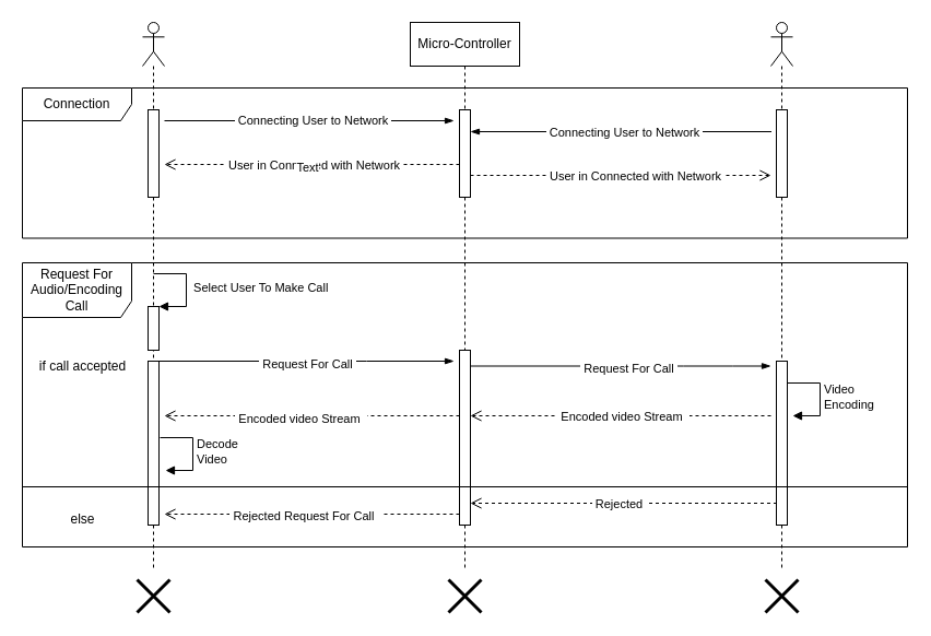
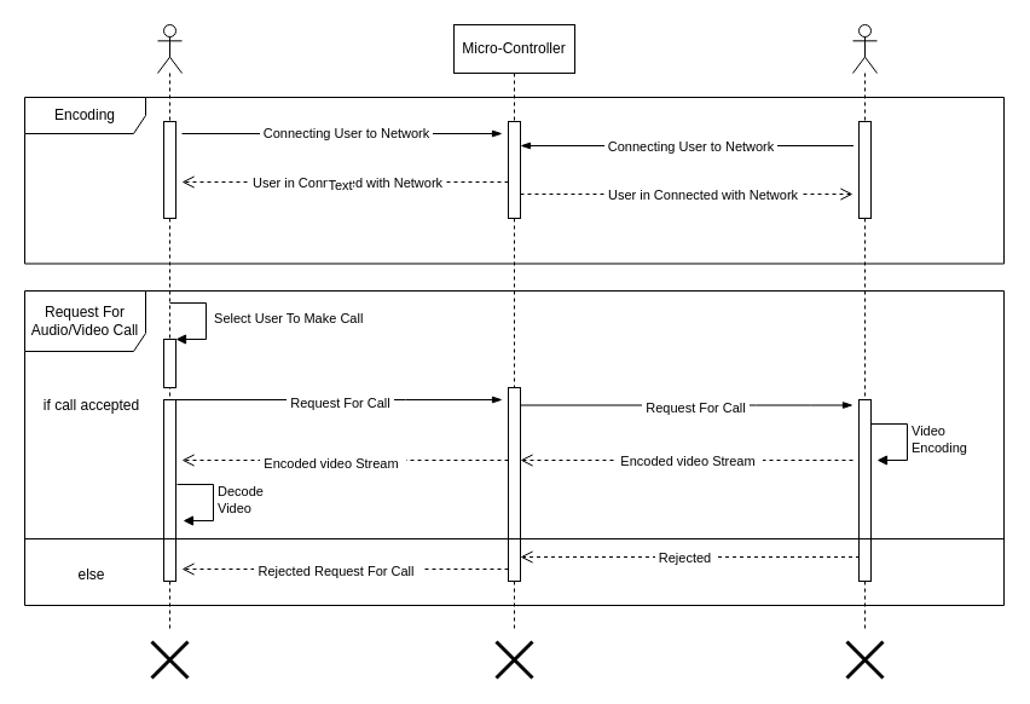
- <mxCell id="22" value="Connection" style="shape=umlFrame;whiteSpace=wrap;html=1;pointerEvents=0;width=100;height=30;" parent="1" vertex="1"><mxGeometry x="20" y="80" width="810" height="137.5" as="geometry" /></mxCell>
+ <mxCell id="22" value="Encoding" style="shape=umlFrame;whiteSpace=wrap;html=1;pointerEvents=0;width=100;height=30;" parent="1" vertex="1"><mxGeometry x="20" y="80" width="810" height="137.5" as="geometry" /></mxCell>
- <mxCell id="33" value="Request For &lt;br&gt;Audio/Encoding Call" style="shape=umlFrame;whiteSpace=wrap;html=1;pointerEvents=0;width=100;height=50;" parent="1" vertex="1"><mxGeometry x="20" y="240" width="810" height="260" as="geometry" /></mxCell>
+ <mxCell id="33" value="Request For &lt;br&gt;Audio/Video Call" style="shape=umlFrame;whiteSpace=wrap;html=1;pointerEvents=0;width=100;height=50;" parent="1" vertex="1"><mxGeometry x="20" y="240" width="810" height="260" as="geometry" /></mxCell>
